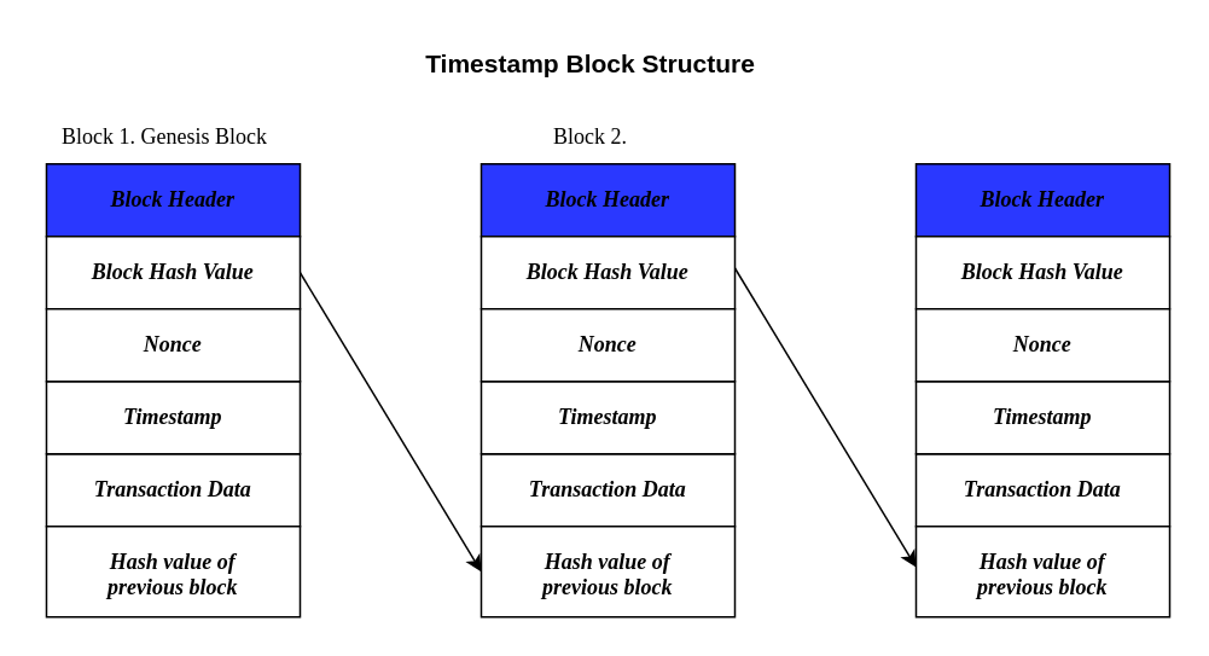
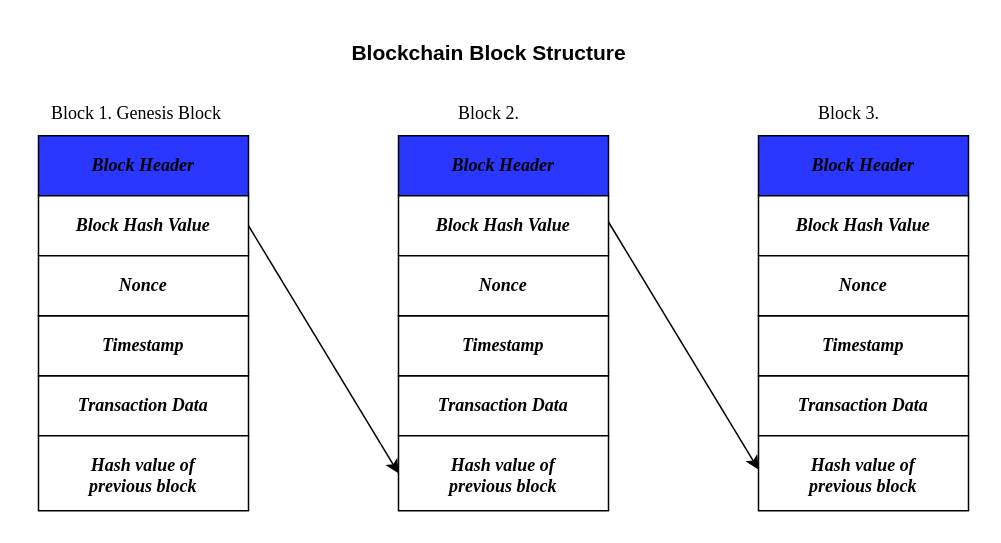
- <mxCell id="20" value="&lt;font style=&quot;font-size: 14px;&quot;&gt;&lt;b&gt;Timestamp Block Structure&lt;/b&gt;&lt;/font&gt;" style="text;html=1;align=center;verticalAlign=middle;resizable=0;points=[];autosize=1;strokeColor=none;fillColor=none;" vertex="1" parent="1"><mxGeometry x="220" y="20" width="210" height="30" as="geometry" /></mxCell>
+ <mxCell id="20" value="&lt;font style=&quot;font-size: 14px;&quot;&gt;&lt;b&gt;Blockchain Block Structure&lt;/b&gt;&lt;/font&gt;" style="text;html=1;align=center;verticalAlign=middle;resizable=0;points=[];autosize=1;strokeColor=none;fillColor=none;" vertex="1" parent="1"><mxGeometry x="220" y="20" width="210" height="30" as="geometry" /></mxCell>
+ <mxCell id="25" value="&lt;font face=&quot;Comic Sans MS&quot;&gt;Block 3.&lt;/font&gt;" style="text;html=1;align=center;verticalAlign=middle;resizable=0;points=[];autosize=1;strokeColor=none;fillColor=none;" vertex="1" parent="1"><mxGeometry x="530" y="60" width="70" height="30" as="geometry" /></mxCell>
